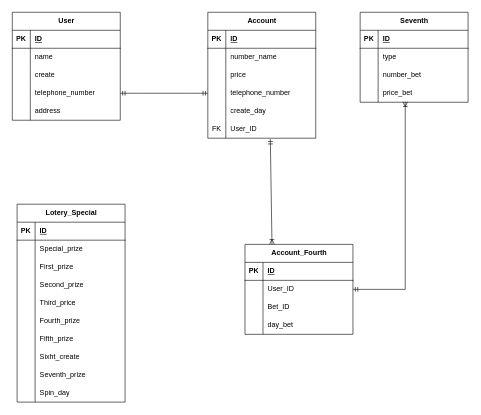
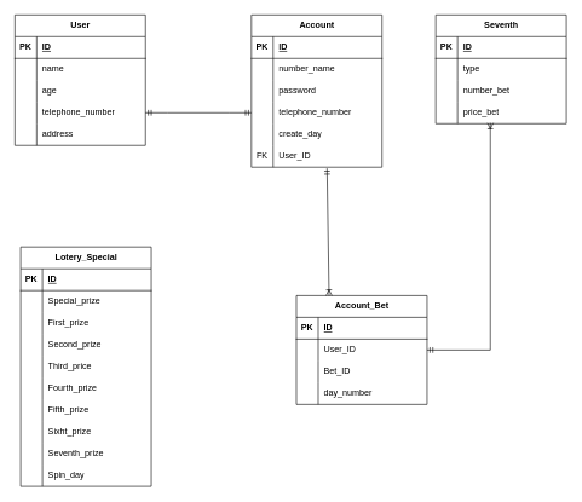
- <mxCell id="30" value="create" style="shape=partialRectangle;connectable=0;fillColor=none;top=0;left=0;bottom=0;right=0;align=left;spacingLeft=6;overflow=hidden;whiteSpace=wrap;html=1;" vertex="1" parent="28"><mxGeometry x="30" width="150" height="30" as="geometry"><mxRectangle width="150" height="30" as="alternateBounds" /></mxGeometry></mxCell>
+ <mxCell id="30" value="age" style="shape=partialRectangle;connectable=0;fillColor=none;top=0;left=0;bottom=0;right=0;align=left;spacingLeft=6;overflow=hidden;whiteSpace=wrap;html=1;" vertex="1" parent="28"><mxGeometry x="30" width="150" height="30" as="geometry"><mxRectangle width="150" height="30" as="alternateBounds" /></mxGeometry></mxCell>
- <mxCell id="11" value="price" style="shape=partialRectangle;connectable=0;fillColor=none;top=0;left=0;bottom=0;right=0;align=left;spacingLeft=6;overflow=hidden;whiteSpace=wrap;html=1;" vertex="1" parent="9"><mxGeometry x="30" width="150" height="30" as="geometry"><mxRectangle width="150" height="30" as="alternateBounds" /></mxGeometry></mxCell>
+ <mxCell id="11" value="password" style="shape=partialRectangle;connectable=0;fillColor=none;top=0;left=0;bottom=0;right=0;align=left;spacingLeft=6;overflow=hidden;whiteSpace=wrap;html=1;" vertex="1" parent="9"><mxGeometry x="30" width="150" height="30" as="geometry"><mxRectangle width="150" height="30" as="alternateBounds" /></mxGeometry></mxCell>
- <mxCell id="50" value="Account_Fourth" style="shape=table;startSize=30;container=1;collapsible=1;childLayout=tableLayout;fixedRows=1;rowLines=0;fontStyle=1;align=center;resizeLast=1;html=1;" vertex="1" parent="1"><mxGeometry x="408" y="407" width="180" height="150" as="geometry" /></mxCell>
+ <mxCell id="50" value="Account_Bet" style="shape=table;startSize=30;container=1;collapsible=1;childLayout=tableLayout;fixedRows=1;rowLines=0;fontStyle=1;align=center;resizeLast=1;html=1;" vertex="1" parent="1"><mxGeometry x="408" y="407" width="180" height="150" as="geometry" /></mxCell>
- <mxCell id="62" value="day_bet" style="shape=partialRectangle;connectable=0;fillColor=none;top=0;left=0;bottom=0;right=0;align=left;spacingLeft=6;overflow=hidden;whiteSpace=wrap;html=1;" vertex="1" parent="60"><mxGeometry x="30" width="150" height="30" as="geometry"><mxRectangle width="150" height="30" as="alternateBounds" /></mxGeometry></mxCell>
+ <mxCell id="62" value="day_number" style="shape=partialRectangle;connectable=0;fillColor=none;top=0;left=0;bottom=0;right=0;align=left;spacingLeft=6;overflow=hidden;whiteSpace=wrap;html=1;" vertex="1" parent="60"><mxGeometry x="30" width="150" height="30" as="geometry"><mxRectangle width="150" height="30" as="alternateBounds" /></mxGeometry></mxCell>
- <mxCell id="89" value="Sixht_create" style="shape=partialRectangle;connectable=0;fillColor=none;top=0;left=0;bottom=0;right=0;align=left;spacingLeft=6;overflow=hidden;whiteSpace=wrap;html=1;" vertex="1" parent="87"><mxGeometry x="30" width="150" height="30" as="geometry"><mxRectangle width="150" height="30" as="alternateBounds" /></mxGeometry></mxCell>
+ <mxCell id="89" value="Sixht_prize" style="shape=partialRectangle;connectable=0;fillColor=none;top=0;left=0;bottom=0;right=0;align=left;spacingLeft=6;overflow=hidden;whiteSpace=wrap;html=1;" vertex="1" parent="87"><mxGeometry x="30" width="150" height="30" as="geometry"><mxRectangle width="150" height="30" as="alternateBounds" /></mxGeometry></mxCell>
